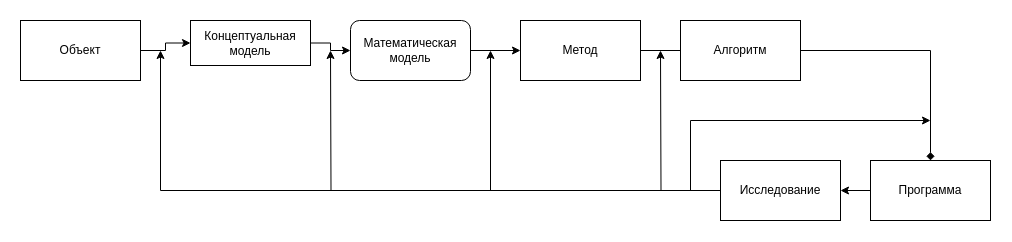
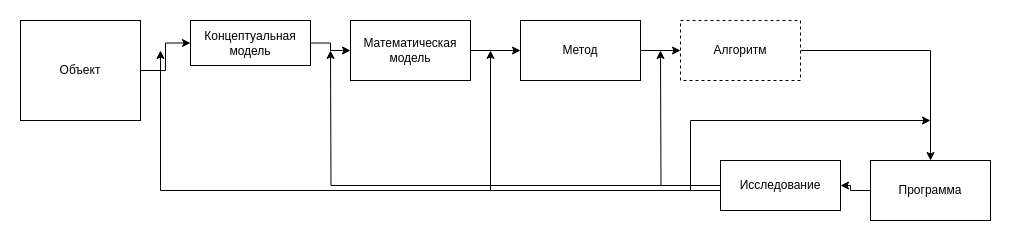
- <mxCell id="3" value="Объект" style="rounded=0;whiteSpace=wrap;html=1;" vertex="1" parent="1"><mxGeometry x="20" y="20" width="120" height="60" as="geometry" /></mxCell>
+ <mxCell id="3" value="Объект" style="rounded=0;whiteSpace=wrap;html=1;" vertex="1" parent="1"><mxGeometry x="20" y="20" width="120" height="100" as="geometry" /></mxCell>
- <mxCell id="7" value="Математическая модель" style="whiteSpace=wrap;html=1;rounded=1;" vertex="1" parent="1"><mxGeometry x="350" y="20" width="120" height="60" as="geometry" /></mxCell>
+ <mxCell id="7" value="Математическая модель" style="rounded=0;whiteSpace=wrap;html=1;" vertex="1" parent="1"><mxGeometry x="350" y="20" width="120" height="60" as="geometry" /></mxCell>
- <mxCell id="8" value="" style="edgeStyle=orthogonalEdgeStyle;rounded=0;orthogonalLoop=1;jettySize=auto;html=1;endArrow=none;" edge="1" parent="1" source="9" target="11"><mxGeometry relative="1" as="geometry" /></mxCell>
+ <mxCell id="8" value="" style="edgeStyle=orthogonalEdgeStyle;rounded=0;orthogonalLoop=1;jettySize=auto;html=1;" edge="1" parent="1" source="9" target="11"><mxGeometry relative="1" as="geometry" /></mxCell>
- <mxCell id="11" value="Алгоритм" style="rounded=0;whiteSpace=wrap;html=1;" vertex="1" parent="1"><mxGeometry x="680" y="20" width="120" height="60" as="geometry" /></mxCell>
+ <mxCell id="11" value="Алгоритм" style="rounded=0;whiteSpace=wrap;html=1;dashed=1;" vertex="1" parent="1"><mxGeometry x="680" y="20" width="120" height="60" as="geometry" /></mxCell>
- <mxCell id="10" value="" style="edgeStyle=orthogonalEdgeStyle;rounded=0;orthogonalLoop=1;jettySize=auto;html=1;endArrow=diamond;" edge="1" parent="1" source="11" target="13"><mxGeometry relative="1" as="geometry" /></mxCell>
+ <mxCell id="10" value="" style="edgeStyle=orthogonalEdgeStyle;rounded=0;orthogonalLoop=1;jettySize=auto;html=1;" edge="1" parent="1" source="11" target="13"><mxGeometry relative="1" as="geometry" /></mxCell>
- <mxCell id="19" value="Исследование" style="rounded=0;whiteSpace=wrap;html=1;" vertex="1" parent="1"><mxGeometry x="720" y="160" width="120" height="60" as="geometry" /></mxCell>
+ <mxCell id="19" value="Исследование" style="rounded=0;whiteSpace=wrap;html=1;" vertex="1" parent="1"><mxGeometry x="720" y="160" width="120" height="50" as="geometry" /></mxCell>
